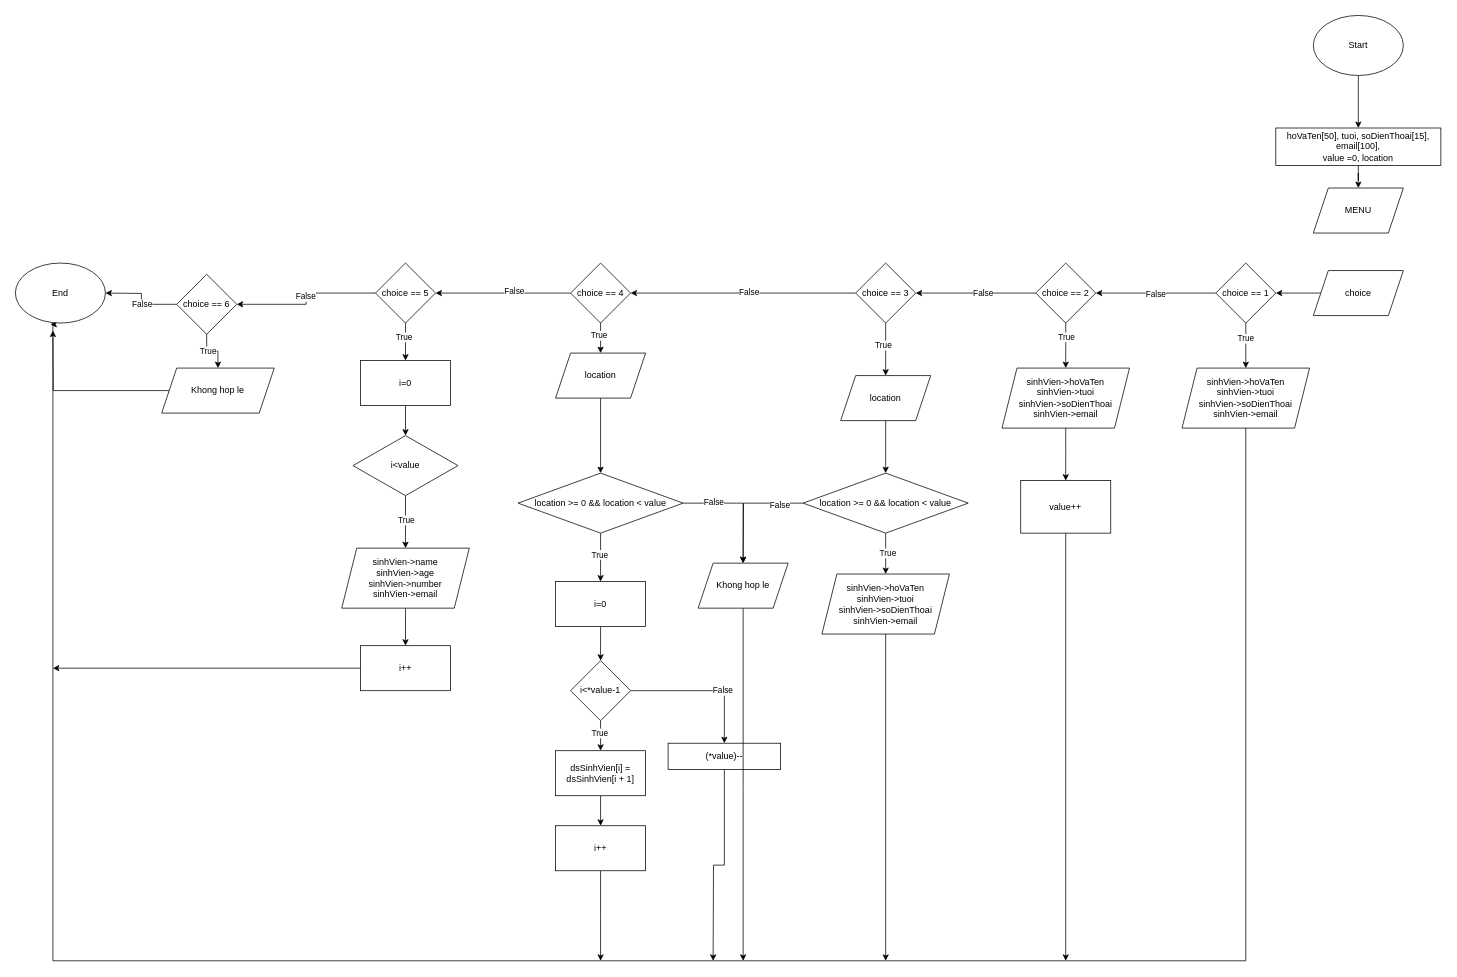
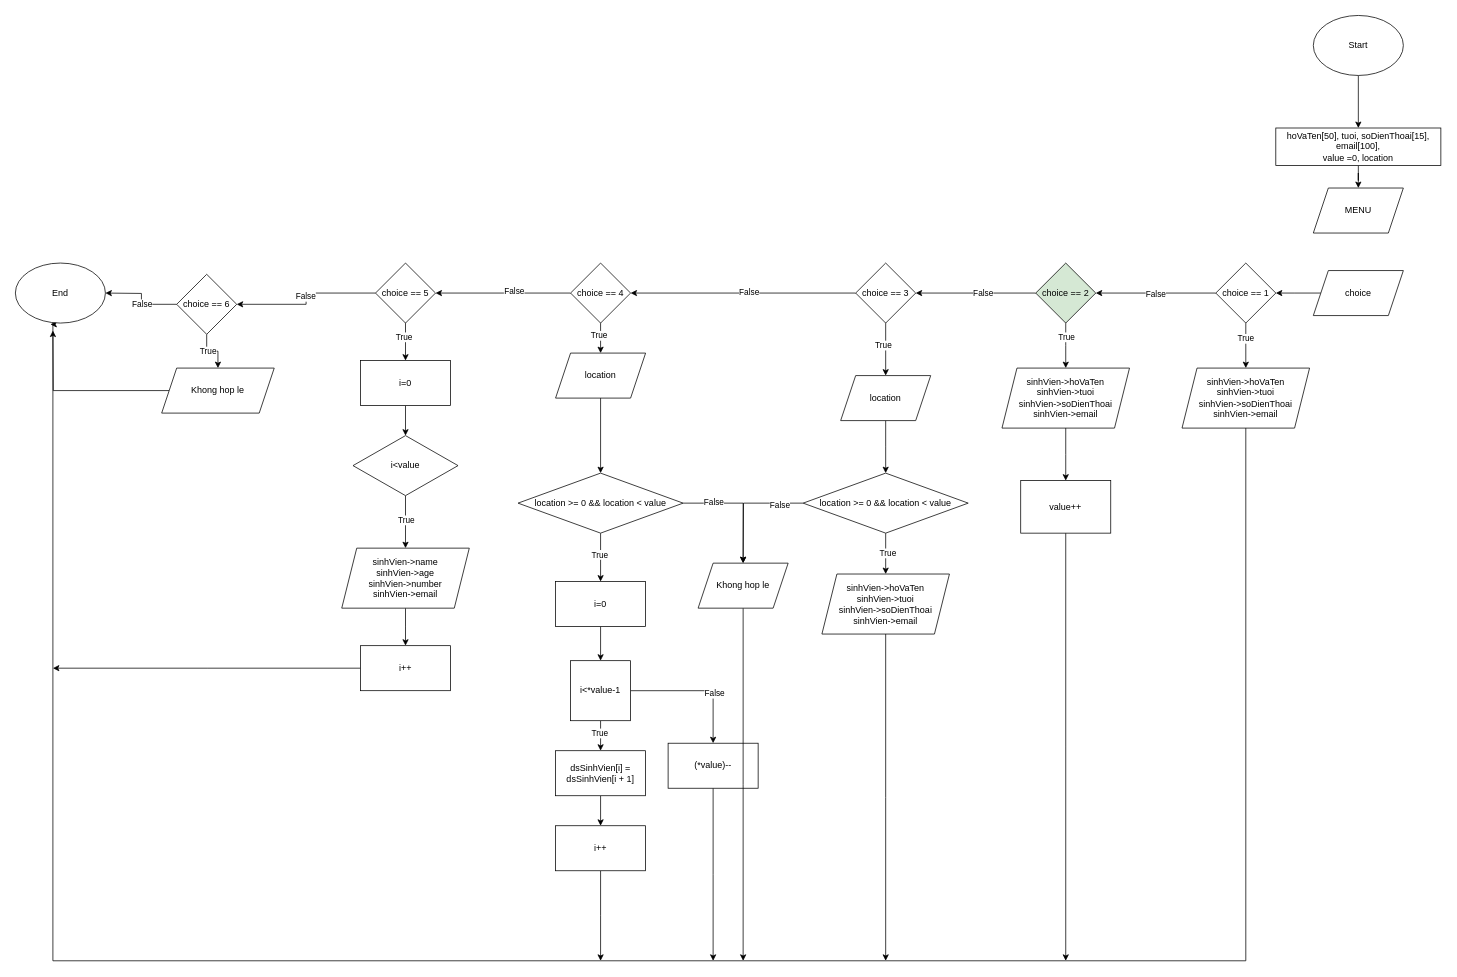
- <mxCell id="33" value="choice == 2" style="rhombus;whiteSpace=wrap;html=1;" parent="1" vertex="1"><mxGeometry x="1380" y="350" width="80" height="80" as="geometry" /></mxCell>
+ <mxCell id="33" value="choice == 2" style="rhombus;whiteSpace=wrap;html=1;fillColor=#d5e8d4;" parent="1" vertex="1"><mxGeometry x="1380" y="350" width="80" height="80" as="geometry" /></mxCell>
- <mxCell id="67" value="i&amp;lt;*value-1" style="rhombus;whiteSpace=wrap;html=1;" parent="1" vertex="1"><mxGeometry x="760" y="880" width="80" height="80" as="geometry" /></mxCell>
+ <mxCell id="67" value="i&amp;lt;*value-1" style="whiteSpace=wrap;html=1;rounded=0;" parent="1" vertex="1"><mxGeometry x="760" y="880" width="80" height="80" as="geometry" /></mxCell>
- <mxCell id="73" value="(*value)--" style="rounded=0;whiteSpace=wrap;html=1;" parent="1" vertex="1"><mxGeometry x="890" y="990" width="150" height="35" as="geometry" /></mxCell>
+ <mxCell id="73" value="(*value)--" style="rounded=0;whiteSpace=wrap;html=1;" parent="1" vertex="1"><mxGeometry x="890" y="990" width="120" height="60" as="geometry" /></mxCell>
